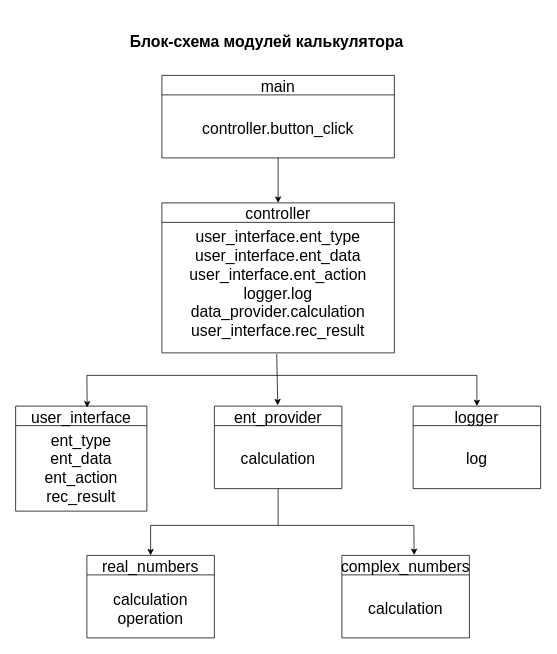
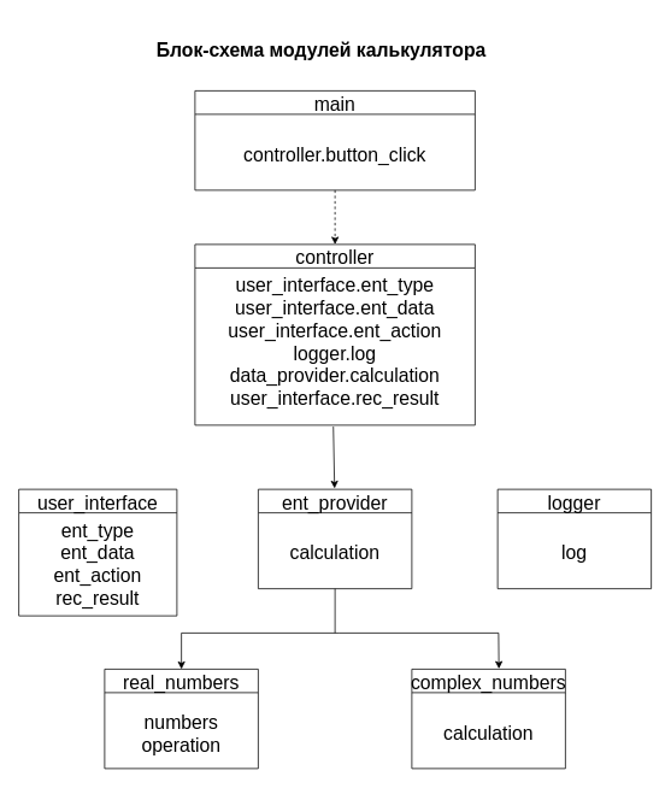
- <mxCell id="17" value="" style="endArrow=classic;html=1;rounded=0;fontSize=21;exitX=0.5;exitY=1;exitDx=0;exitDy=0;entryX=0.5;entryY=0;entryDx=0;entryDy=0;" edge="1" parent="1" source="3" target="5"><mxGeometry width="50" height="50" relative="1" as="geometry"><mxPoint x="405" y="110" as="sourcePoint" /><mxPoint x="455" y="60" as="targetPoint" /></mxGeometry></mxCell>
+ <mxCell id="17" value="" style="endArrow=classic;html=1;rounded=0;fontSize=21;exitX=0.5;exitY=1;exitDx=0;exitDy=0;entryX=0.5;entryY=0;entryDx=0;entryDy=0;dashed=1;" edge="1" parent="1" source="3" target="5"><mxGeometry width="50" height="50" relative="1" as="geometry"><mxPoint x="405" y="110" as="sourcePoint" /><mxPoint x="455" y="60" as="targetPoint" /></mxGeometry></mxCell>
- <mxCell id="19" value="" style="endArrow=classic;startArrow=classic;html=1;rounded=0;fontSize=21;entryX=0.5;entryY=0;entryDx=0;entryDy=0;exitX=0.545;exitY=0.013;exitDx=0;exitDy=0;exitPerimeter=0;" edge="1" parent="1" source="9" target="11"><mxGeometry width="50" height="50" relative="1" as="geometry"><mxPoint x="-15" y="470" as="sourcePoint" /><mxPoint x="695" y="480" as="targetPoint" /><Array as="points"><mxPoint x="115" y="500" /><mxPoint x="375" y="500" /><mxPoint x="635" y="500" /></Array></mxGeometry></mxCell>
- <mxCell id="14" value="calculation&#10;operation" style="text;strokeColor=none;fillColor=none;align=center;verticalAlign=top;spacingLeft=4;spacingRight=4;overflow=hidden;rotatable=0;points=[[0,0.5],[1,0.5]];portConstraint=eastwest;fontSize=21;" vertex="1" parent="1"><mxGeometry x="125" y="780" width="150" height="58" as="geometry" /></mxCell>
+ <mxCell id="14" value="numbers&#10;operation" style="text;strokeColor=none;fillColor=none;align=center;verticalAlign=top;spacingLeft=4;spacingRight=4;overflow=hidden;rotatable=0;points=[[0,0.5],[1,0.5]];portConstraint=eastwest;fontSize=21;" vertex="1" parent="1"><mxGeometry x="125" y="780" width="150" height="58" as="geometry" /></mxCell>
